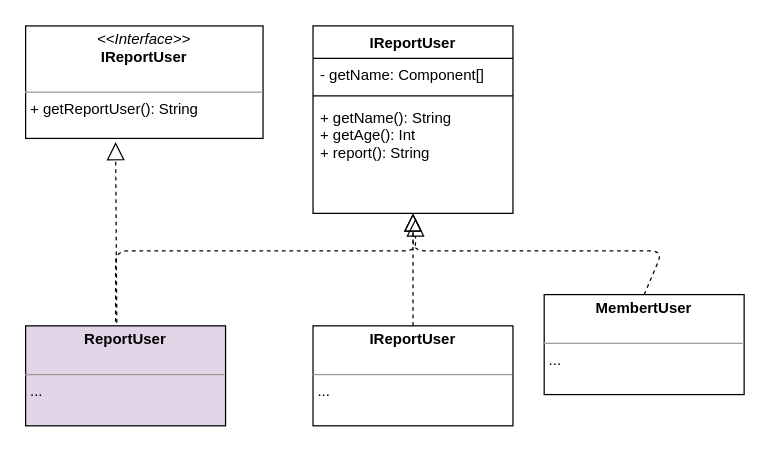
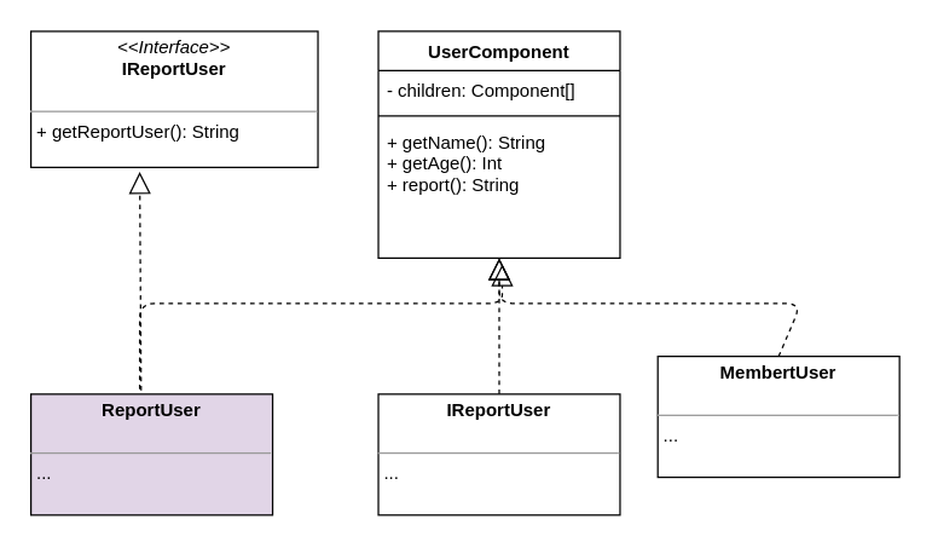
- <mxCell id="3" value="IReportUser" style="swimlane;fontStyle=1;align=center;verticalAlign=top;childLayout=stackLayout;horizontal=1;startSize=26;horizontalStack=0;resizeParent=1;resizeParentMax=0;resizeLast=0;collapsible=1;marginBottom=0;" vertex="1" parent="1"><mxGeometry x="250" y="20" width="160" height="150" as="geometry" /></mxCell>
+ <mxCell id="3" value="UserComponent" style="swimlane;fontStyle=1;align=center;verticalAlign=top;childLayout=stackLayout;horizontal=1;startSize=26;horizontalStack=0;resizeParent=1;resizeParentMax=0;resizeLast=0;collapsible=1;marginBottom=0;" vertex="1" parent="1"><mxGeometry x="250" y="20" width="160" height="150" as="geometry" /></mxCell>
- <mxCell id="4" value="- getName: Component[]" style="text;strokeColor=none;fillColor=none;align=left;verticalAlign=top;spacingLeft=4;spacingRight=4;overflow=hidden;rotatable=0;points=[[0,0.5],[1,0.5]];portConstraint=eastwest;" vertex="1" parent="3"><mxGeometry y="26" width="160" height="26" as="geometry" /></mxCell>
+ <mxCell id="4" value="- children: Component[]" style="text;strokeColor=none;fillColor=none;align=left;verticalAlign=top;spacingLeft=4;spacingRight=4;overflow=hidden;rotatable=0;points=[[0,0.5],[1,0.5]];portConstraint=eastwest;" vertex="1" parent="3"><mxGeometry y="26" width="160" height="26" as="geometry" /></mxCell>
